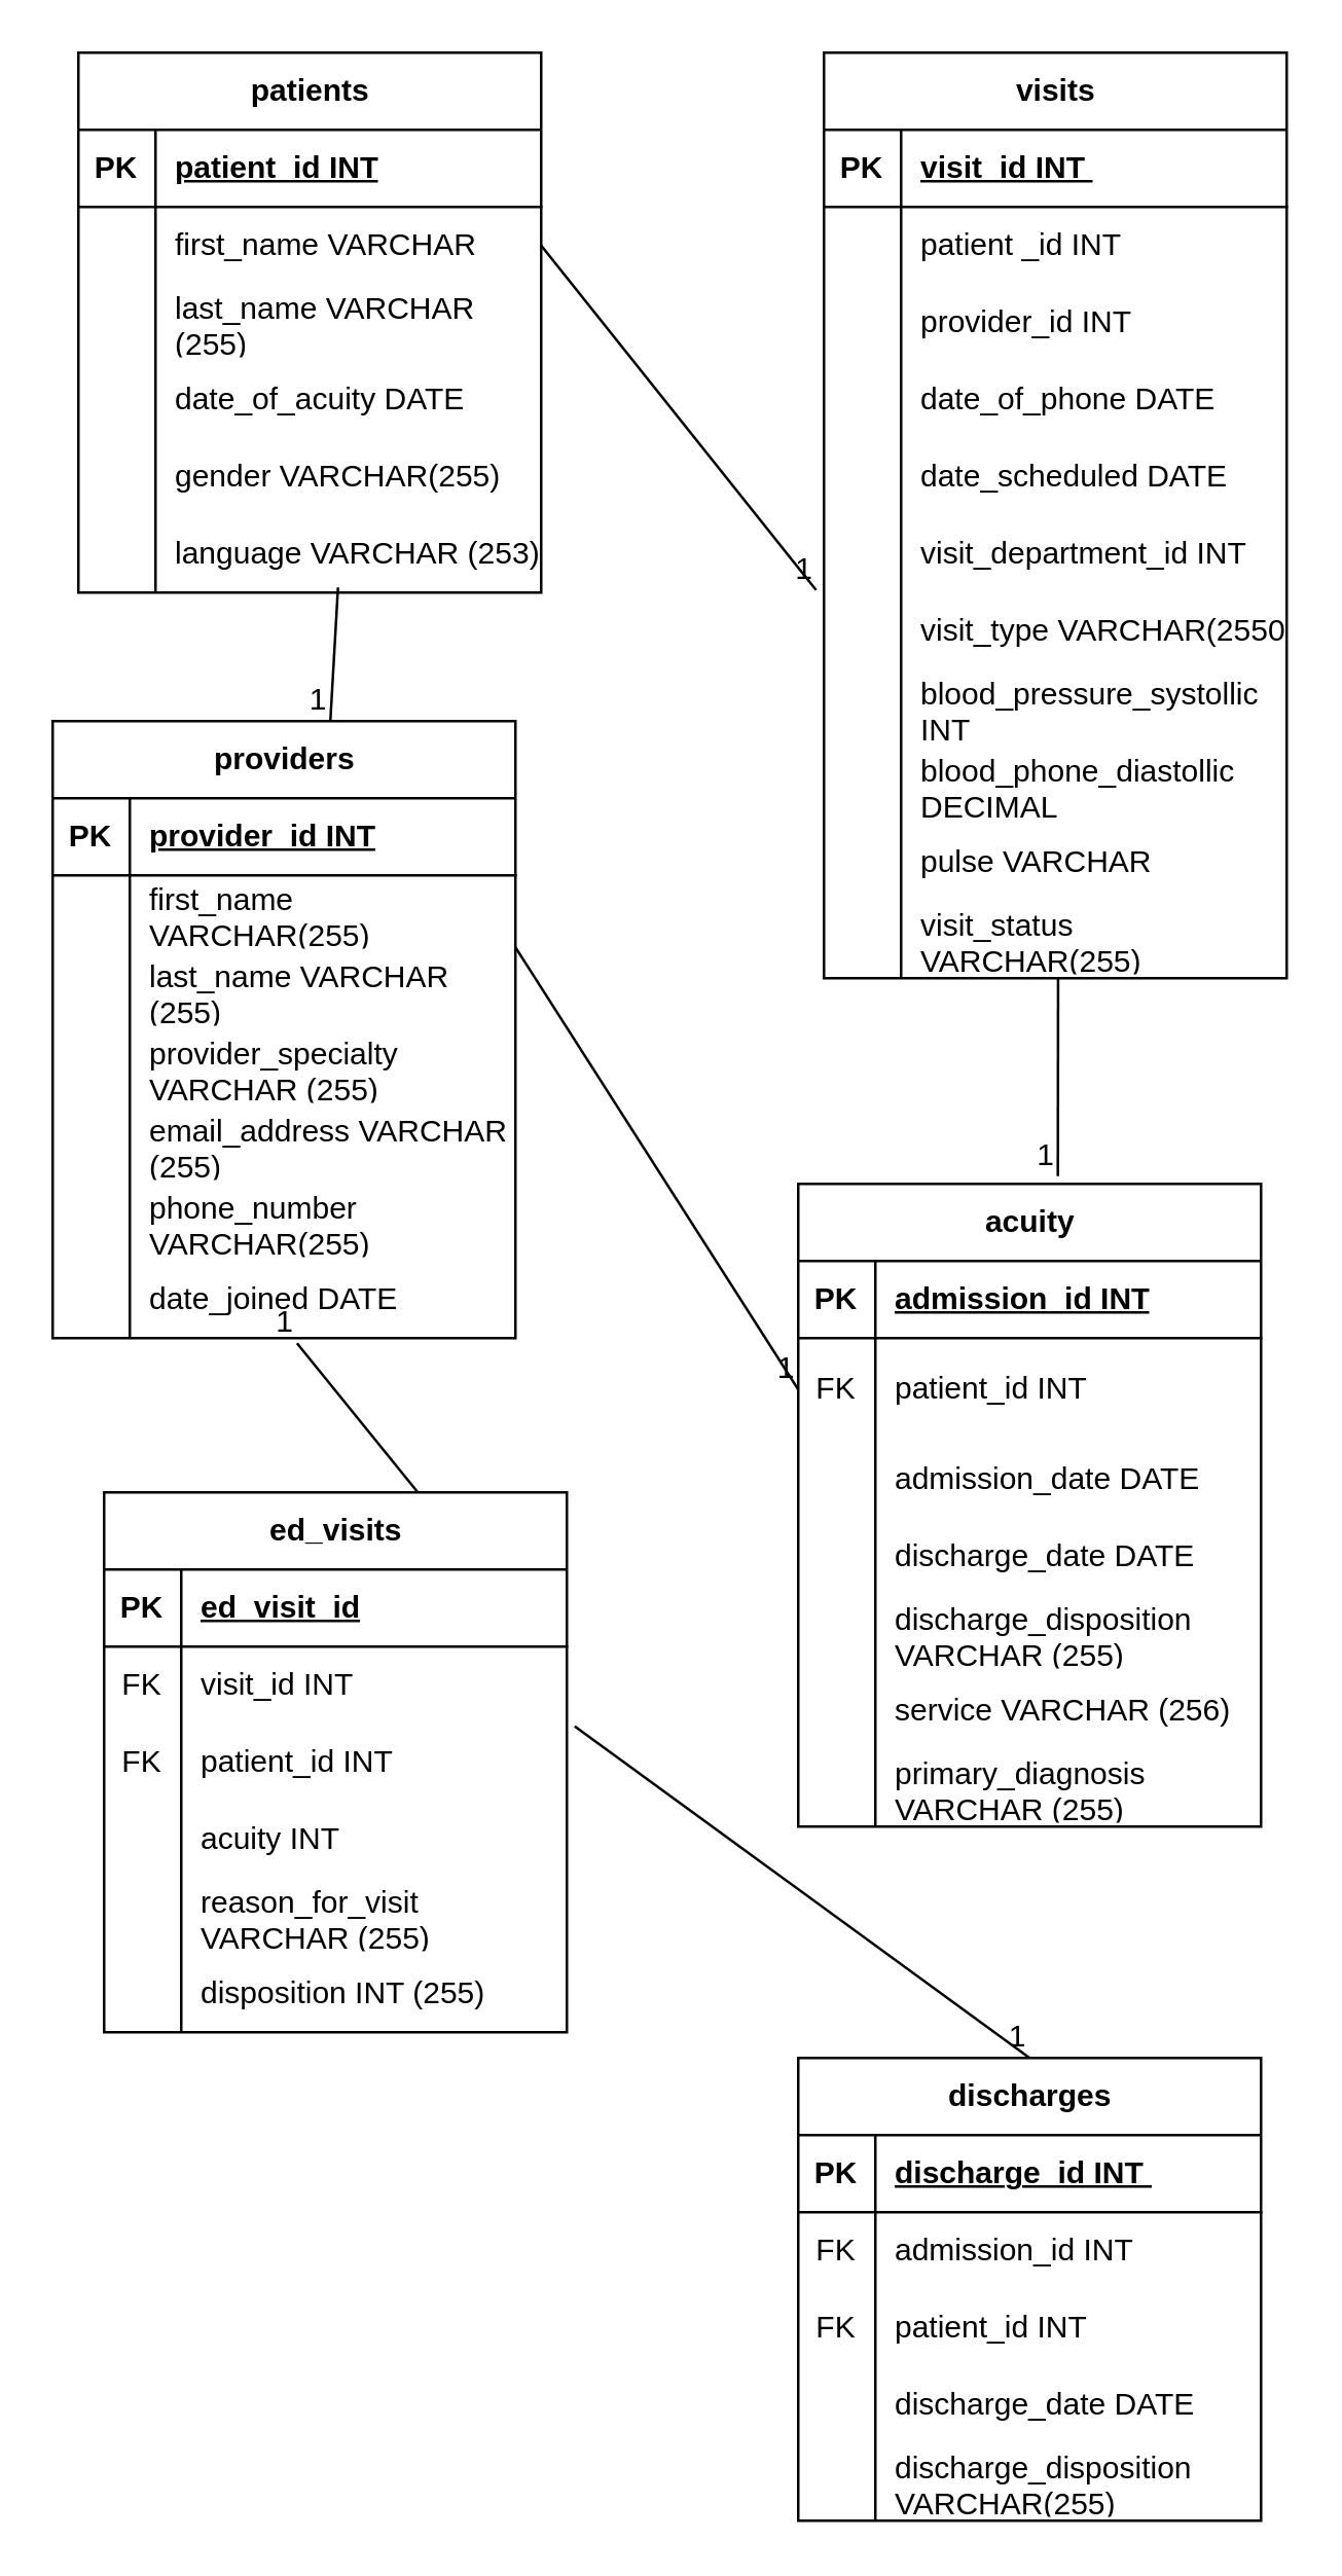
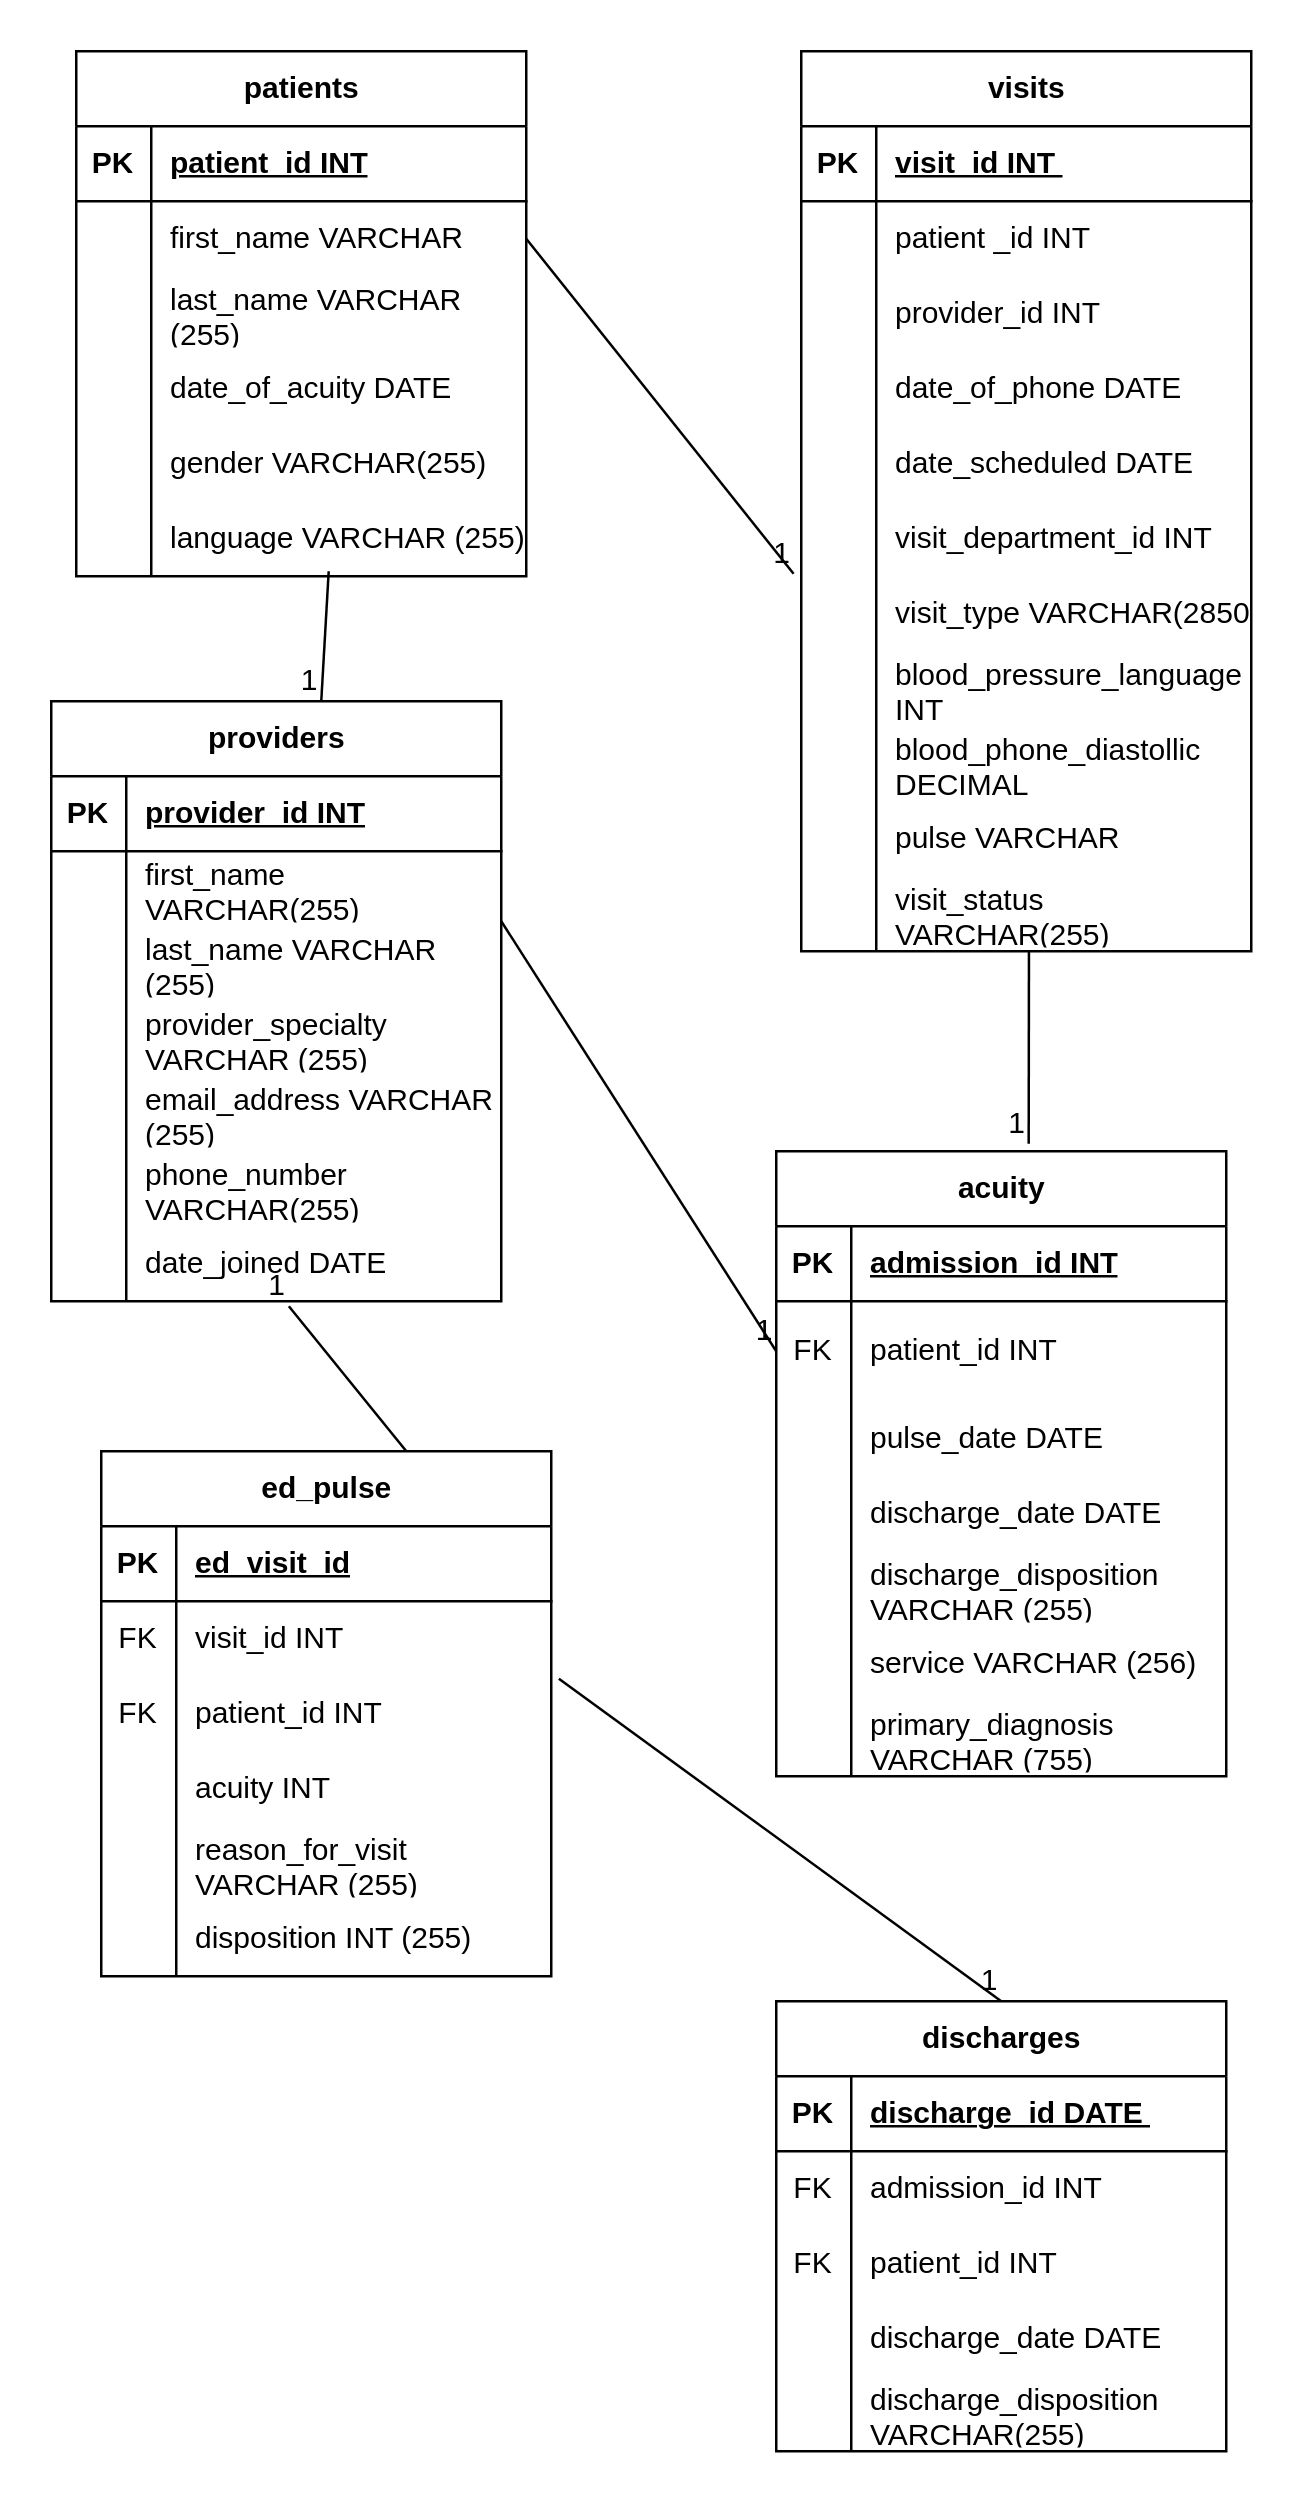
- <mxCell id="20" value="language VARCHAR (253)" style="shape=partialRectangle;connectable=0;fillColor=none;top=0;left=0;bottom=0;right=0;align=left;spacingLeft=6;overflow=hidden;whiteSpace=wrap;html=1;" vertex="1" parent="18"><mxGeometry x="30" width="150" height="30" as="geometry"><mxRectangle width="150" height="30" as="alternateBounds" /></mxGeometry></mxCell>
+ <mxCell id="20" value="language VARCHAR (255)" style="shape=partialRectangle;connectable=0;fillColor=none;top=0;left=0;bottom=0;right=0;align=left;spacingLeft=6;overflow=hidden;whiteSpace=wrap;html=1;" vertex="1" parent="18"><mxGeometry x="30" width="150" height="30" as="geometry"><mxRectangle width="150" height="30" as="alternateBounds" /></mxGeometry></mxCell>
- <mxCell id="64" value="visit_type VARCHAR(2550" style="shape=partialRectangle;connectable=0;fillColor=none;top=0;left=0;bottom=0;right=0;align=left;spacingLeft=6;overflow=hidden;whiteSpace=wrap;html=1;" vertex="1" parent="62"><mxGeometry x="30" width="150" height="30" as="geometry"><mxRectangle width="150" height="30" as="alternateBounds" /></mxGeometry></mxCell>
+ <mxCell id="64" value="visit_type VARCHAR(2850" style="shape=partialRectangle;connectable=0;fillColor=none;top=0;left=0;bottom=0;right=0;align=left;spacingLeft=6;overflow=hidden;whiteSpace=wrap;html=1;" vertex="1" parent="62"><mxGeometry x="30" width="150" height="30" as="geometry"><mxRectangle width="150" height="30" as="alternateBounds" /></mxGeometry></mxCell>
- <mxCell id="67" value="blood_pressure_systollic INT" style="shape=partialRectangle;connectable=0;fillColor=none;top=0;left=0;bottom=0;right=0;align=left;spacingLeft=6;overflow=hidden;whiteSpace=wrap;html=1;" vertex="1" parent="65"><mxGeometry x="30" width="150" height="30" as="geometry"><mxRectangle width="150" height="30" as="alternateBounds" /></mxGeometry></mxCell>
+ <mxCell id="67" value="blood_pressure_language INT" style="shape=partialRectangle;connectable=0;fillColor=none;top=0;left=0;bottom=0;right=0;align=left;spacingLeft=6;overflow=hidden;whiteSpace=wrap;html=1;" vertex="1" parent="65"><mxGeometry x="30" width="150" height="30" as="geometry"><mxRectangle width="150" height="30" as="alternateBounds" /></mxGeometry></mxCell>
- <mxCell id="30" value="admission_date DATE" style="shape=partialRectangle;connectable=0;fillColor=none;top=0;left=0;bottom=0;right=0;align=left;spacingLeft=6;overflow=hidden;whiteSpace=wrap;html=1;" vertex="1" parent="28"><mxGeometry x="30" width="150" height="30" as="geometry"><mxRectangle width="150" height="30" as="alternateBounds" /></mxGeometry></mxCell>
+ <mxCell id="30" value="pulse_date DATE" style="shape=partialRectangle;connectable=0;fillColor=none;top=0;left=0;bottom=0;right=0;align=left;spacingLeft=6;overflow=hidden;whiteSpace=wrap;html=1;" vertex="1" parent="28"><mxGeometry x="30" width="150" height="30" as="geometry"><mxRectangle width="150" height="30" as="alternateBounds" /></mxGeometry></mxCell>
- <mxCell id="115" value="ed_visits" style="shape=table;startSize=30;container=1;collapsible=1;childLayout=tableLayout;fixedRows=1;rowLines=0;fontStyle=1;align=center;resizeLast=1;html=1;" vertex="1" parent="1"><mxGeometry x="40" y="580" width="180" height="210" as="geometry" /></mxCell>
+ <mxCell id="115" value="ed_pulse" style="shape=table;startSize=30;container=1;collapsible=1;childLayout=tableLayout;fixedRows=1;rowLines=0;fontStyle=1;align=center;resizeLast=1;html=1;" vertex="1" parent="1"><mxGeometry x="40" y="580" width="180" height="210" as="geometry" /></mxCell>
- <mxCell id="42" value="primary_diagnosis VARCHAR (255)" style="shape=partialRectangle;connectable=0;fillColor=none;top=0;left=0;bottom=0;right=0;align=left;spacingLeft=6;overflow=hidden;whiteSpace=wrap;html=1;" vertex="1" parent="40"><mxGeometry x="30" width="150" height="30" as="geometry"><mxRectangle width="150" height="30" as="alternateBounds" /></mxGeometry></mxCell>
+ <mxCell id="42" value="primary_diagnosis VARCHAR (755)" style="shape=partialRectangle;connectable=0;fillColor=none;top=0;left=0;bottom=0;right=0;align=left;spacingLeft=6;overflow=hidden;whiteSpace=wrap;html=1;" vertex="1" parent="40"><mxGeometry x="30" width="150" height="30" as="geometry"><mxRectangle width="150" height="30" as="alternateBounds" /></mxGeometry></mxCell>
- <mxCell id="80" value="discharge_id INT&amp;nbsp;" style="shape=partialRectangle;connectable=0;fillColor=none;top=0;left=0;bottom=0;right=0;align=left;spacingLeft=6;fontStyle=5;overflow=hidden;whiteSpace=wrap;html=1;" vertex="1" parent="78"><mxGeometry x="30" width="150" height="30" as="geometry"><mxRectangle width="150" height="30" as="alternateBounds" /></mxGeometry></mxCell>
+ <mxCell id="80" value="discharge_id DATE&amp;nbsp;" style="shape=partialRectangle;connectable=0;fillColor=none;top=0;left=0;bottom=0;right=0;align=left;spacingLeft=6;fontStyle=5;overflow=hidden;whiteSpace=wrap;html=1;" vertex="1" parent="78"><mxGeometry x="30" width="150" height="30" as="geometry"><mxRectangle width="150" height="30" as="alternateBounds" /></mxGeometry></mxCell>
